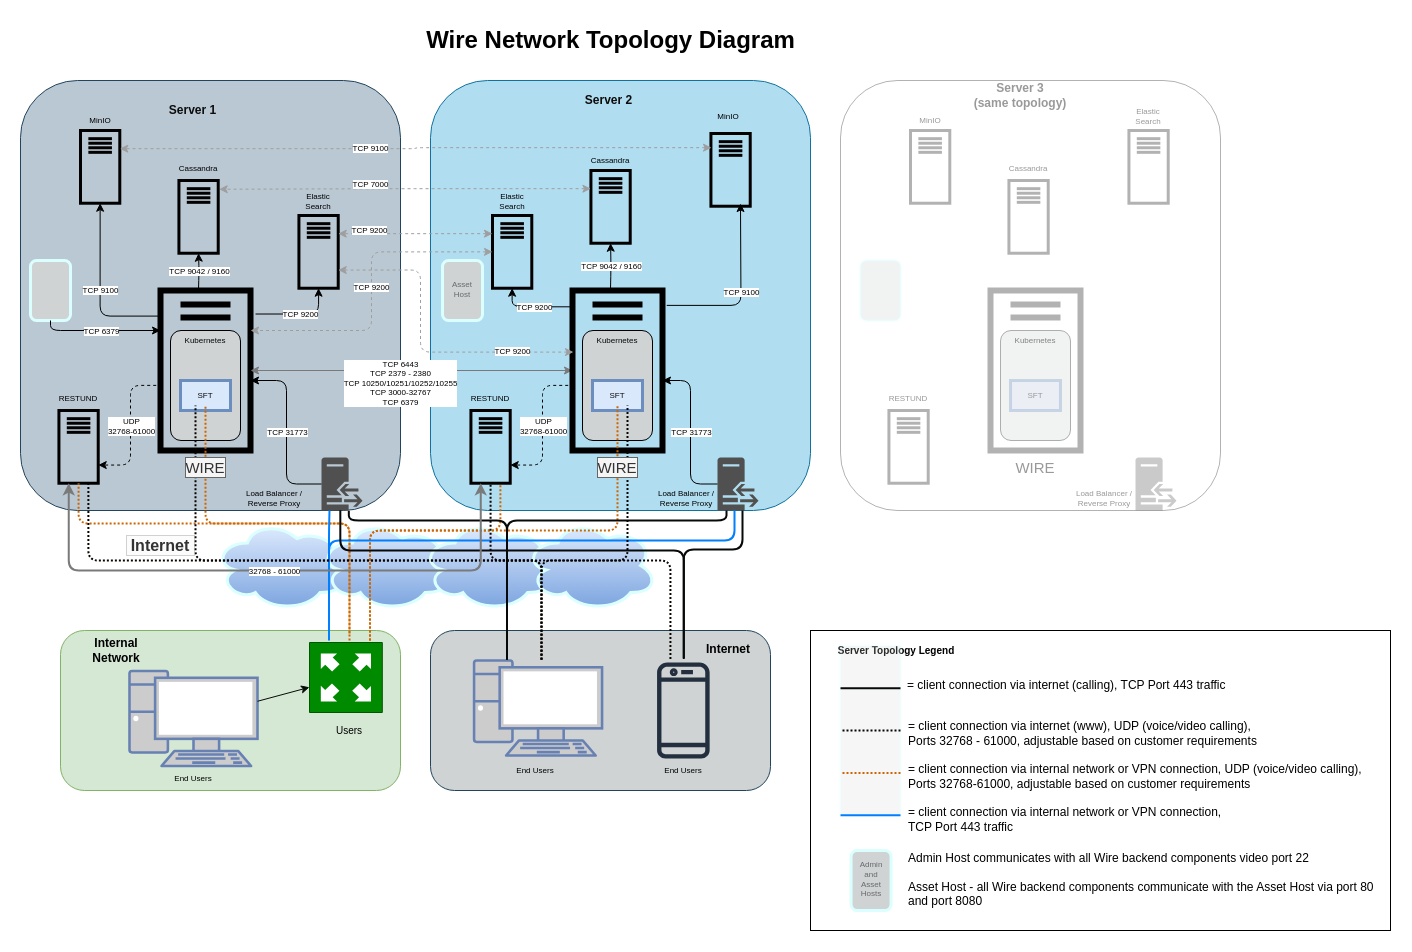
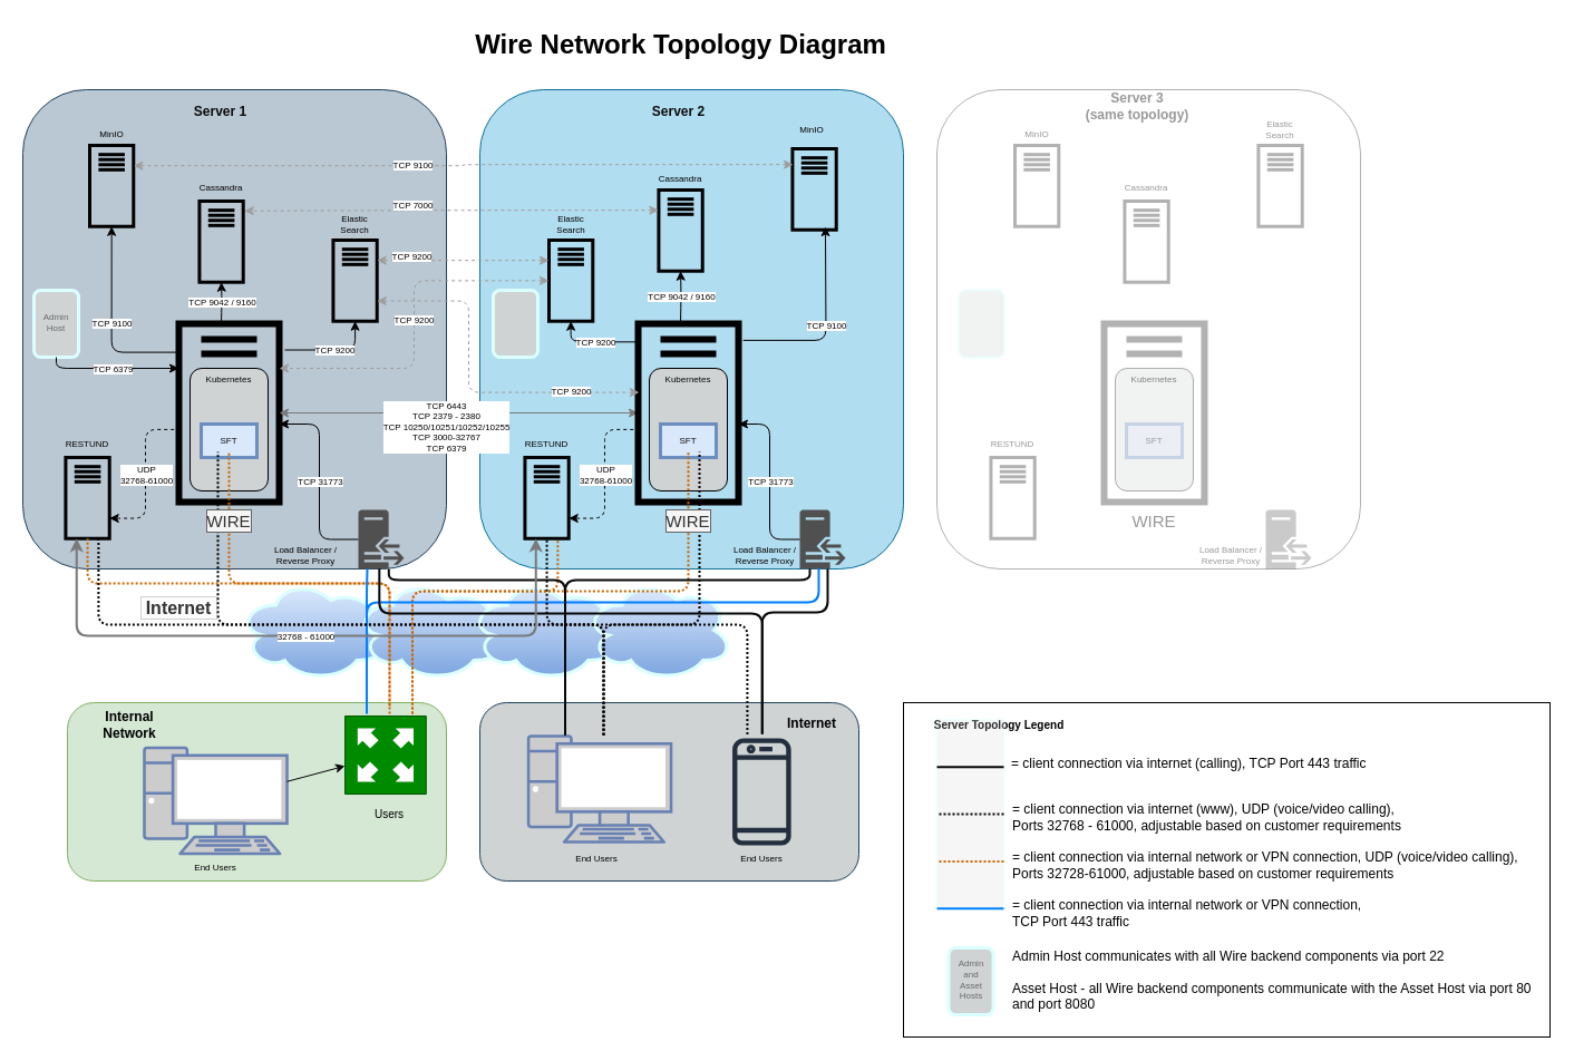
- <mxCell id="70" value="Server 1" style="text;html=1;strokeColor=none;fillColor=none;align=center;verticalAlign=middle;whiteSpace=wrap;rounded=0;fontSize=12;fontColor=#0D0D0D;fontStyle=1" parent="1" vertex="1"><mxGeometry x="165" y="100" width="55" height="20" as="geometry" /></mxCell>
+ <mxCell id="70" value="Server 1" style="text;html=1;strokeColor=none;fillColor=none;align=center;verticalAlign=middle;whiteSpace=wrap;rounded=0;fontSize=12;fontColor=#0D0D0D;fontStyle=1" parent="1" vertex="1"><mxGeometry x="170" y="90" width="55" height="20" as="geometry" /></mxCell>
+ <mxCell id="60" value="&lt;div&gt;Admin&lt;/div&gt;&lt;div&gt;Host&lt;br&gt;&lt;/div&gt;" style="text;html=1;strokeColor=none;fillColor=none;align=center;verticalAlign=middle;whiteSpace=wrap;rounded=0;fontSize=8;fontColor=#696969;" parent="1" vertex="1"><mxGeometry x="30" y="279" width="40" height="20" as="geometry" /></mxCell>
- <mxCell id="113" value="&lt;div&gt;Asset&lt;/div&gt;&lt;div&gt;Host&lt;br&gt;&lt;/div&gt;" style="text;html=1;strokeColor=none;fillColor=none;align=center;verticalAlign=middle;whiteSpace=wrap;rounded=0;fontSize=8;fontColor=#696969;" parent="1" vertex="1"><mxGeometry x="442" y="279" width="40" height="20" as="geometry" /></mxCell>
- <mxCell id="216" value="= client connection via internal network or VPN connection, UDP (voice/video calling),&amp;nbsp;&amp;nbsp;&amp;nbsp;&amp;nbsp;&amp;nbsp;&amp;nbsp;&amp;nbsp;&amp;nbsp; Ports 32768-61000, adjustable based on customer requirements" style="text;html=1;strokeColor=none;fillColor=none;align=left;verticalAlign=middle;whiteSpace=wrap;rounded=0;fontSize=12;fontColor=#000000;opacity=20;" parent="1" vertex="1"><mxGeometry x="906" y="751" width="484" height="50" as="geometry" /></mxCell>
+ <mxCell id="216" value="= client connection via internal network or VPN connection, UDP (voice/video calling),&amp;nbsp;&amp;nbsp;&amp;nbsp;&amp;nbsp;&amp;nbsp;&amp;nbsp;&amp;nbsp;&amp;nbsp; Ports 32728-61000, adjustable based on customer requirements" style="text;html=1;strokeColor=none;fillColor=none;align=left;verticalAlign=middle;whiteSpace=wrap;rounded=0;fontSize=12;fontColor=#000000;opacity=20;" parent="1" vertex="1"><mxGeometry x="906" y="751" width="484" height="50" as="geometry" /></mxCell>
- <mxCell id="217" value="&lt;div style=&quot;font-size: 12px&quot;&gt;Admin Host communicates with all Wire backend components video port 22&lt;/div&gt;&lt;div style=&quot;font-size: 12px&quot;&gt;&lt;br style=&quot;font-size: 12px&quot;&gt;&lt;/div&gt;&lt;div style=&quot;font-size: 12px&quot;&gt;Asset Host - all Wire backend components communicate with the Asset Host via port 80 and port 8080&lt;br style=&quot;font-size: 12px&quot;&gt;&lt;/div&gt;" style="text;html=1;strokeColor=none;fillColor=none;align=left;verticalAlign=middle;whiteSpace=wrap;rounded=0;fontSize=12;fontColor=#000000;opacity=20;" parent="1" vertex="1"><mxGeometry x="906" y="854" width="484" height="50" as="geometry" /></mxCell>
+ <mxCell id="217" value="&lt;div style=&quot;font-size: 12px&quot;&gt;Admin Host communicates with all Wire backend components via port 22&lt;/div&gt;&lt;div style=&quot;font-size: 12px&quot;&gt;&lt;br style=&quot;font-size: 12px&quot;&gt;&lt;/div&gt;&lt;div style=&quot;font-size: 12px&quot;&gt;Asset Host - all Wire backend components communicate with the Asset Host via port 80 and port 8080&lt;br style=&quot;font-size: 12px&quot;&gt;&lt;/div&gt;" style="text;html=1;strokeColor=none;fillColor=none;align=left;verticalAlign=middle;whiteSpace=wrap;rounded=0;fontSize=12;fontColor=#000000;opacity=20;" parent="1" vertex="1"><mxGeometry x="906" y="854" width="484" height="50" as="geometry" /></mxCell>
